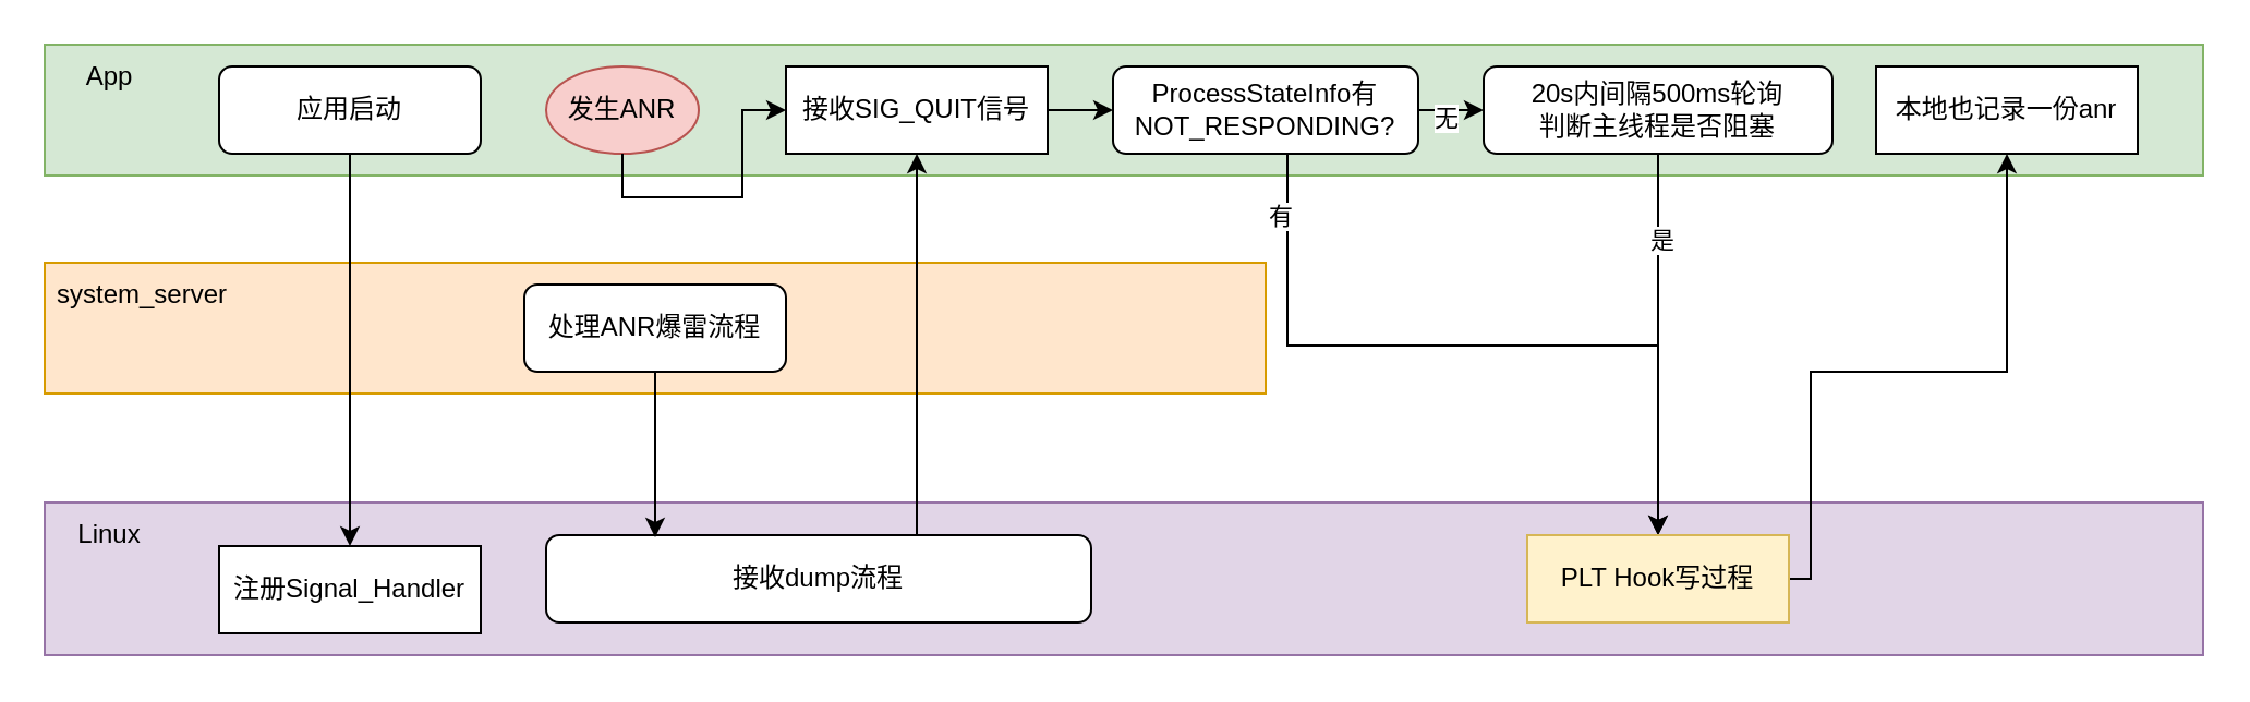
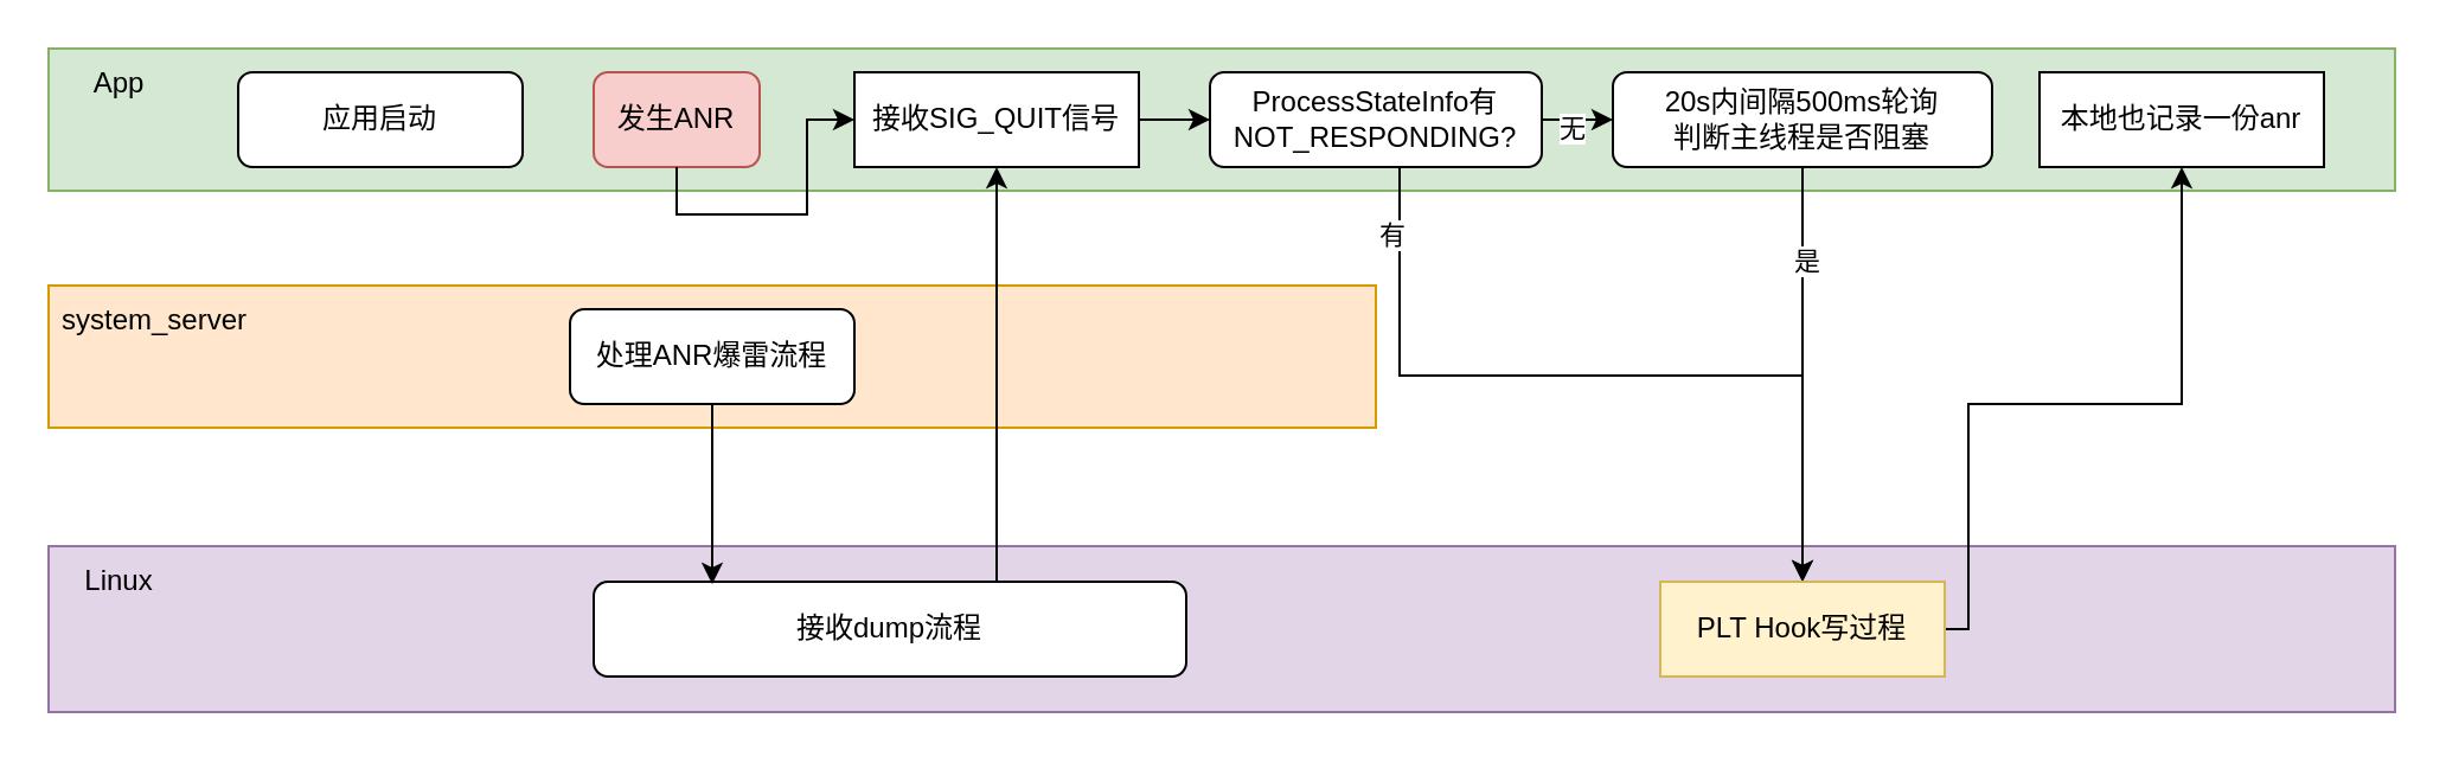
- <mxCell id="10" value="发生ANR" style="ellipse;whiteSpace=wrap;html=1;fillColor=#f8cecc;strokeColor=#b85450;" vertex="1" parent="1"><mxGeometry x="250" y="30" width="70" height="40" as="geometry" /></mxCell>
+ <mxCell id="10" value="发生ANR" style="whiteSpace=wrap;html=1;fillColor=#f8cecc;strokeColor=#b85450;rounded=1;" vertex="1" parent="1"><mxGeometry x="250" y="30" width="70" height="40" as="geometry" /></mxCell>
- <mxCell id="5" style="edgeStyle=orthogonalEdgeStyle;rounded=0;orthogonalLoop=1;jettySize=auto;html=1;exitX=0.5;exitY=1;exitDx=0;exitDy=0;entryX=0.5;entryY=0;entryDx=0;entryDy=0;" edge="1" parent="1" source="6" target="7"><mxGeometry relative="1" as="geometry" /></mxCell>
- <mxCell id="7" value="注册Signal_Handler" style="rounded=0;whiteSpace=wrap;html=1;" vertex="1" parent="1"><mxGeometry x="100" y="250" width="120" height="40" as="geometry" /></mxCell>
